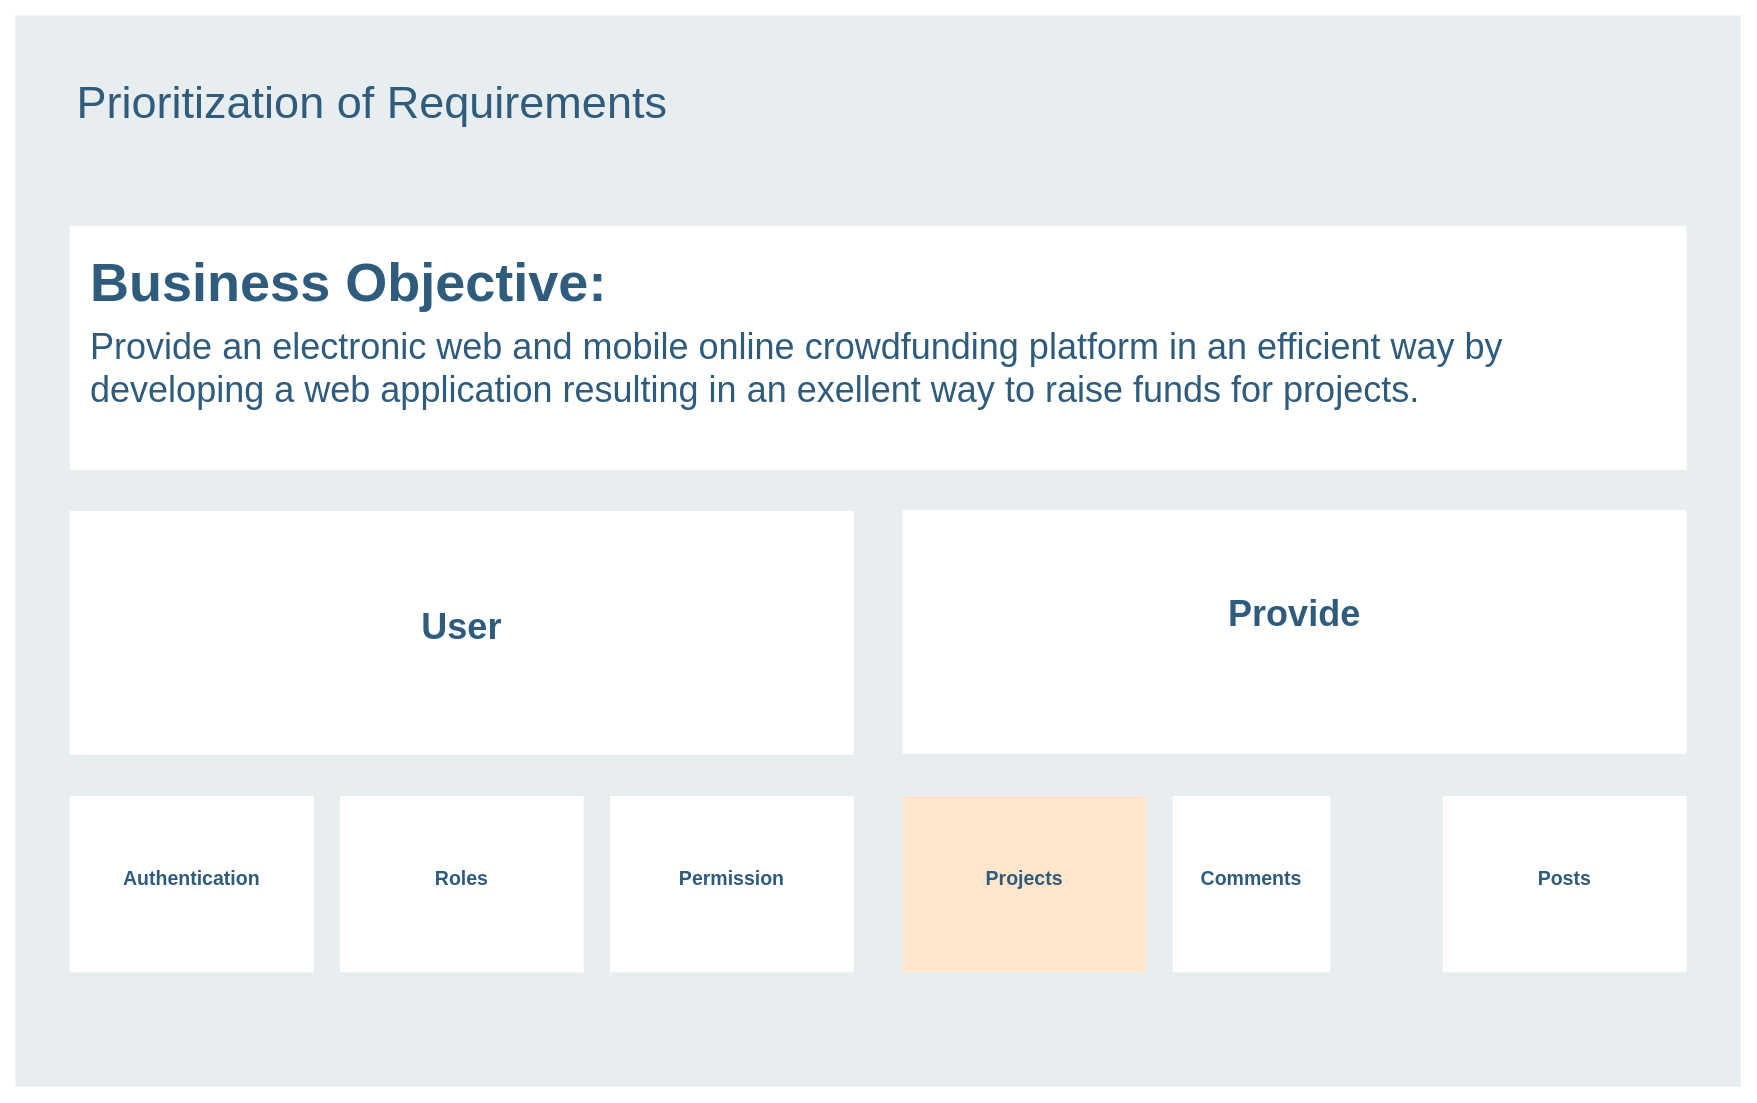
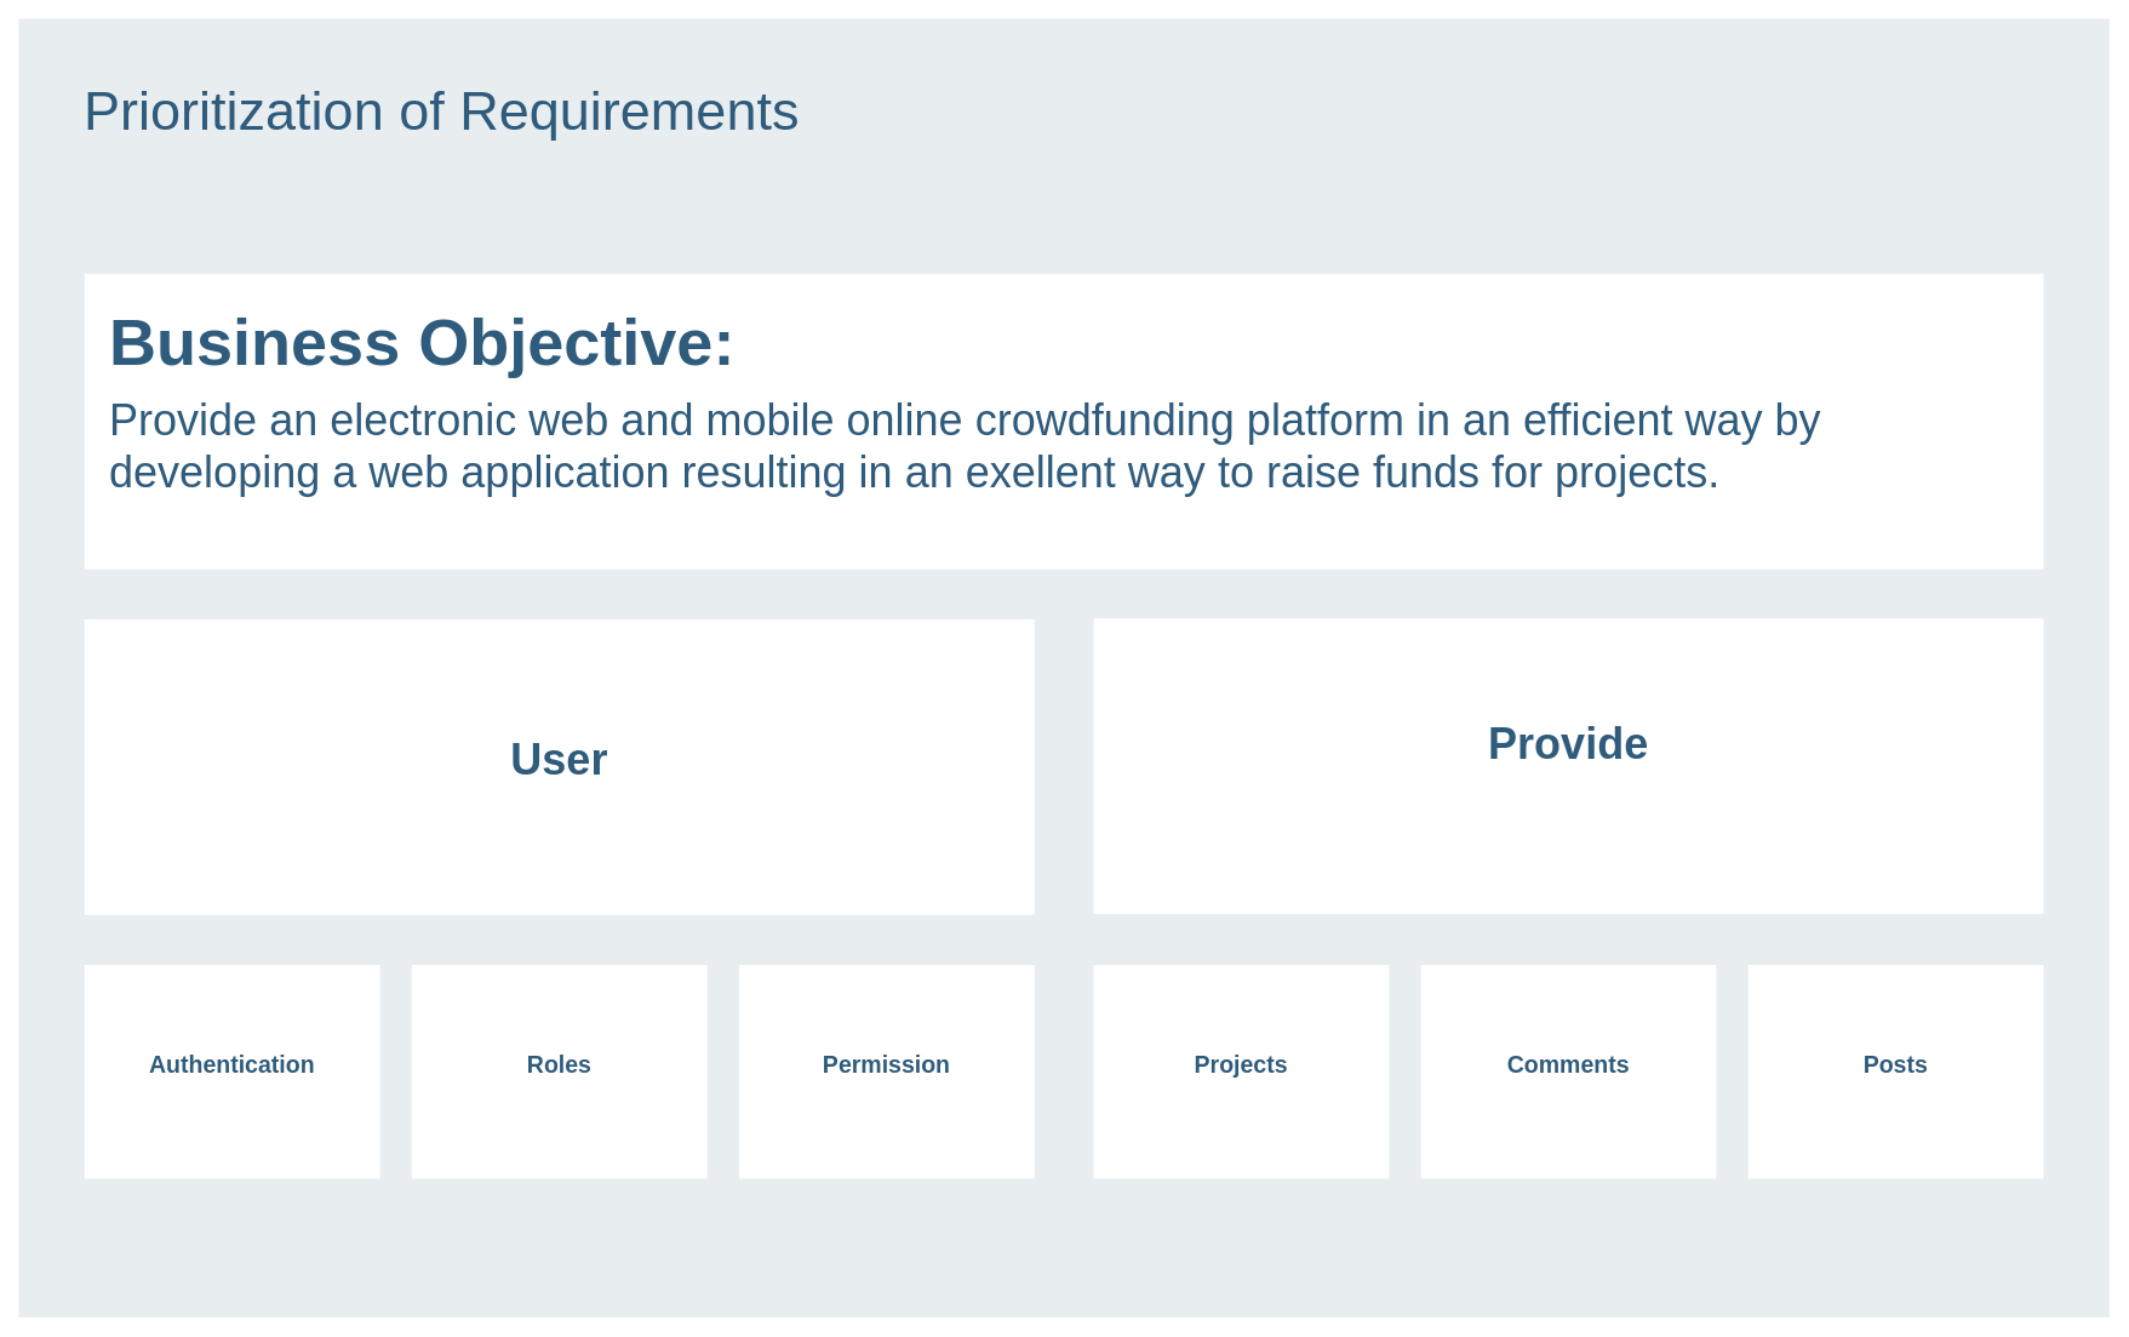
- <mxCell id="5" value="Prioritization of Requirements" style="text;html=1;resizable=0;points=[];autosize=1;align=left;verticalAlign=top;spacingTop=-4;fontSize=60;fontColor=#2F5B7C;" parent="1" vertex="1"><mxGeometry x="100" y="98" width="800" height="70" as="geometry" /></mxCell>
+ <mxCell id="5" value="Prioritization of Requirements" style="text;html=1;resizable=0;points=[];autosize=1;align=left;verticalAlign=top;spacingTop=-4;fontSize=60;fontColor=#2F5B7C;" parent="1" vertex="1"><mxGeometry x="90" y="83" width="800" height="70" as="geometry" /></mxCell>
- <mxCell id="10" value="&lt;b style=&quot;font-size: 26px&quot;&gt;&lt;br&gt;&lt;br&gt;Projects&lt;br&gt;&lt;/b&gt;" style="rounded=0;whiteSpace=wrap;html=1;shadow=0;labelBackgroundColor=none;strokeColor=#e8edf0;strokeWidth=5;fillColor=#ffe6cc;fontSize=12;fontColor=#2F5B7C;align=center;verticalAlign=top;spacing=30;" vertex="1" parent="1"><mxGeometry x="1200" y="1058" width="330" height="240" as="geometry" /></mxCell>
+ <mxCell id="10" value="&lt;b style=&quot;font-size: 26px&quot;&gt;&lt;br&gt;&lt;br&gt;Projects&lt;br&gt;&lt;/b&gt;" style="rounded=0;whiteSpace=wrap;html=1;shadow=0;labelBackgroundColor=none;strokeColor=#e8edf0;strokeWidth=5;fillColor=#ffffff;fontSize=12;fontColor=#2F5B7C;align=center;verticalAlign=top;spacing=30;" vertex="1" parent="1"><mxGeometry x="1200" y="1058" width="330" height="240" as="geometry" /></mxCell>
- <mxCell id="11" value="&lt;b style=&quot;font-size: 26px&quot;&gt;&lt;br&gt;&lt;br&gt;Comments&lt;br&gt;&lt;/b&gt;" style="rounded=0;whiteSpace=wrap;html=1;shadow=0;labelBackgroundColor=none;strokeColor=#e8edf0;strokeWidth=5;fillColor=#ffffff;fontSize=12;fontColor=#2F5B7C;align=center;verticalAlign=top;spacing=30;" vertex="1" parent="1"><mxGeometry x="1560" y="1058" width="215" height="240" as="geometry" /></mxCell>
+ <mxCell id="11" value="&lt;b style=&quot;font-size: 26px&quot;&gt;&lt;br&gt;&lt;br&gt;Comments&lt;br&gt;&lt;/b&gt;" style="rounded=0;whiteSpace=wrap;html=1;shadow=0;labelBackgroundColor=none;strokeColor=#e8edf0;strokeWidth=5;fillColor=#ffffff;fontSize=12;fontColor=#2F5B7C;align=center;verticalAlign=top;spacing=30;" vertex="1" parent="1"><mxGeometry x="1560" y="1058" width="330" height="240" as="geometry" /></mxCell>
